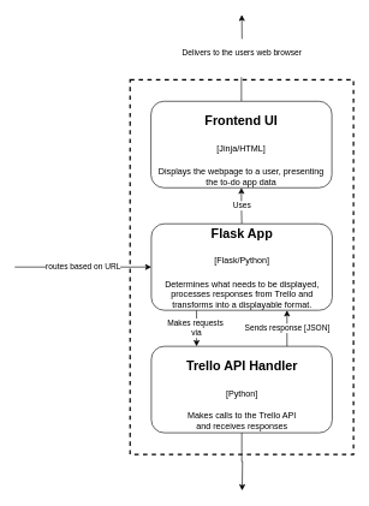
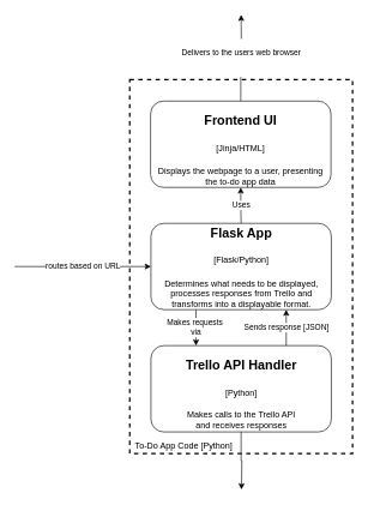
+ <mxCell id="12" value="To-Do App Code [Python]" style="text;html=1;align=center;verticalAlign=middle;resizable=0;points=[];autosize=1;strokeColor=none;fillColor=none;" vertex="1" parent="1"><mxGeometry x="180" y="610" width="150" height="20" as="geometry" /></mxCell>
